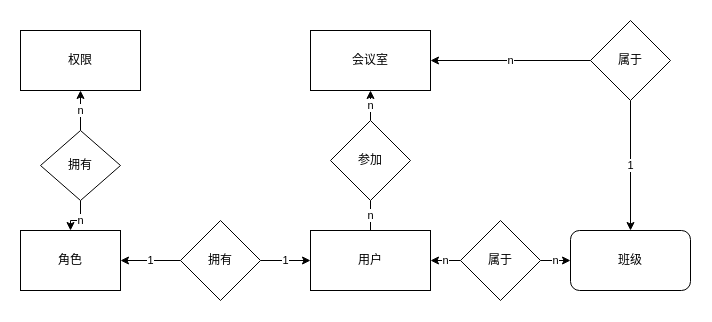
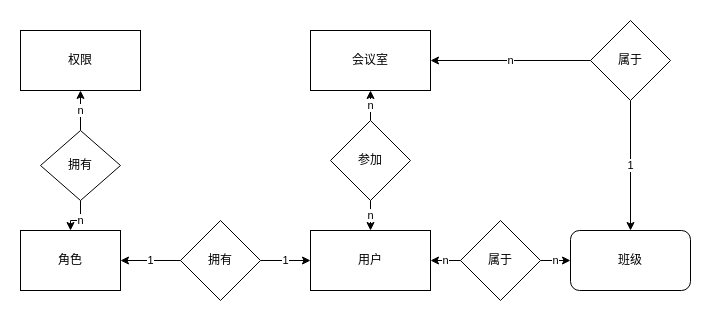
- <mxCell id="14" value="n" style="edgeStyle=orthogonalEdgeStyle;rounded=0;orthogonalLoop=1;jettySize=auto;html=1;endArrow=none;" edge="1" parent="1" source="15" target="2"><mxGeometry relative="1" as="geometry" /></mxCell>
+ <mxCell id="14" value="n" style="edgeStyle=orthogonalEdgeStyle;rounded=0;orthogonalLoop=1;jettySize=auto;html=1;" edge="1" parent="1" source="15" target="2"><mxGeometry relative="1" as="geometry" /></mxCell>
